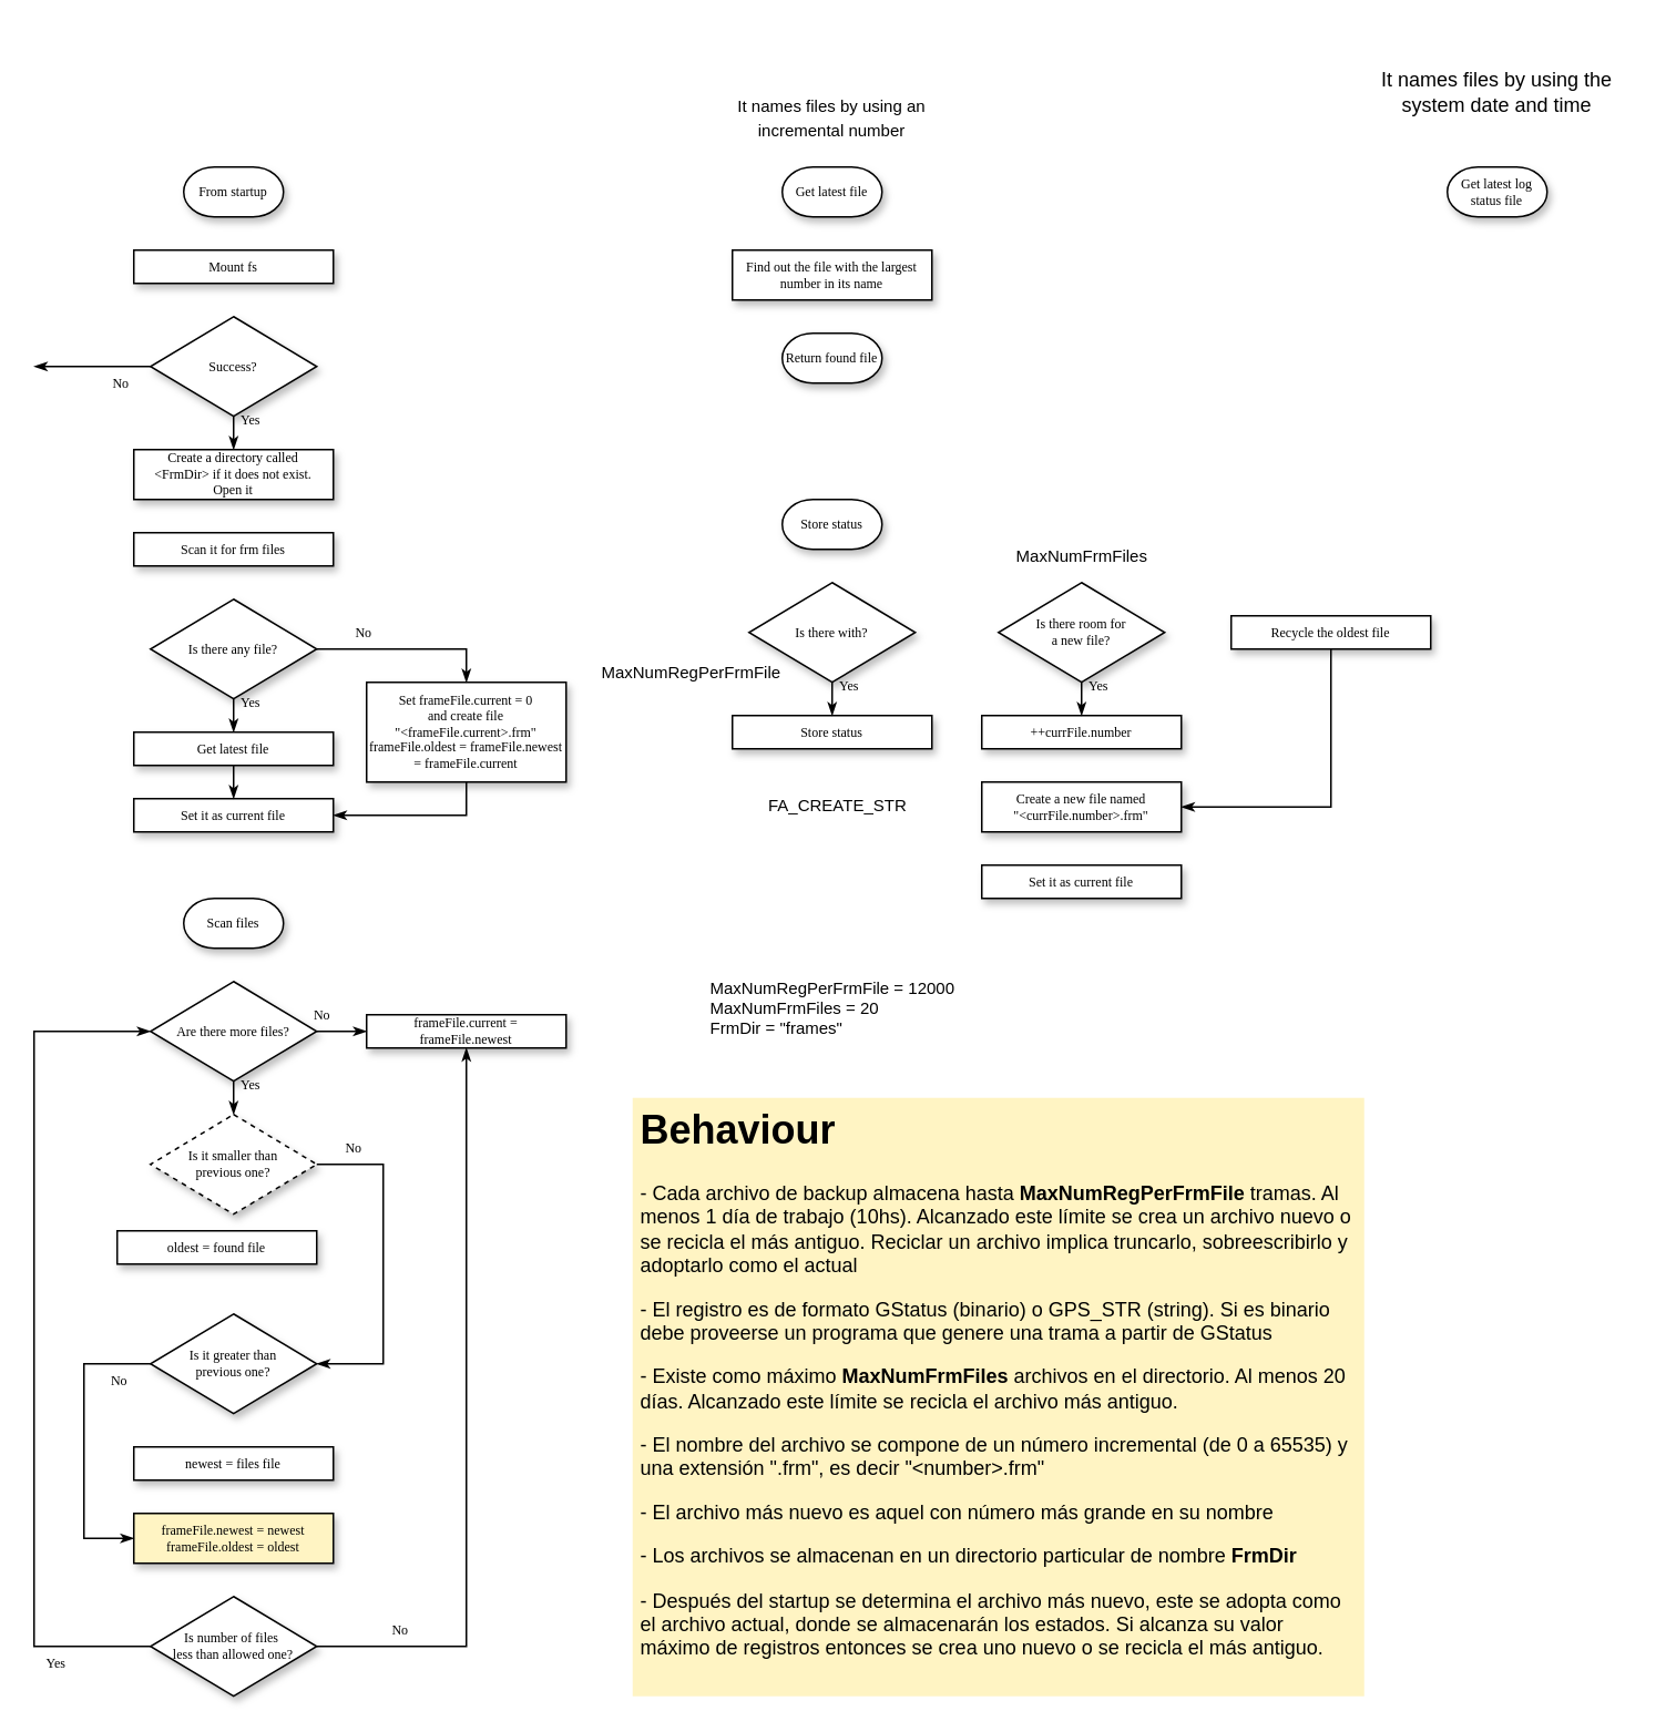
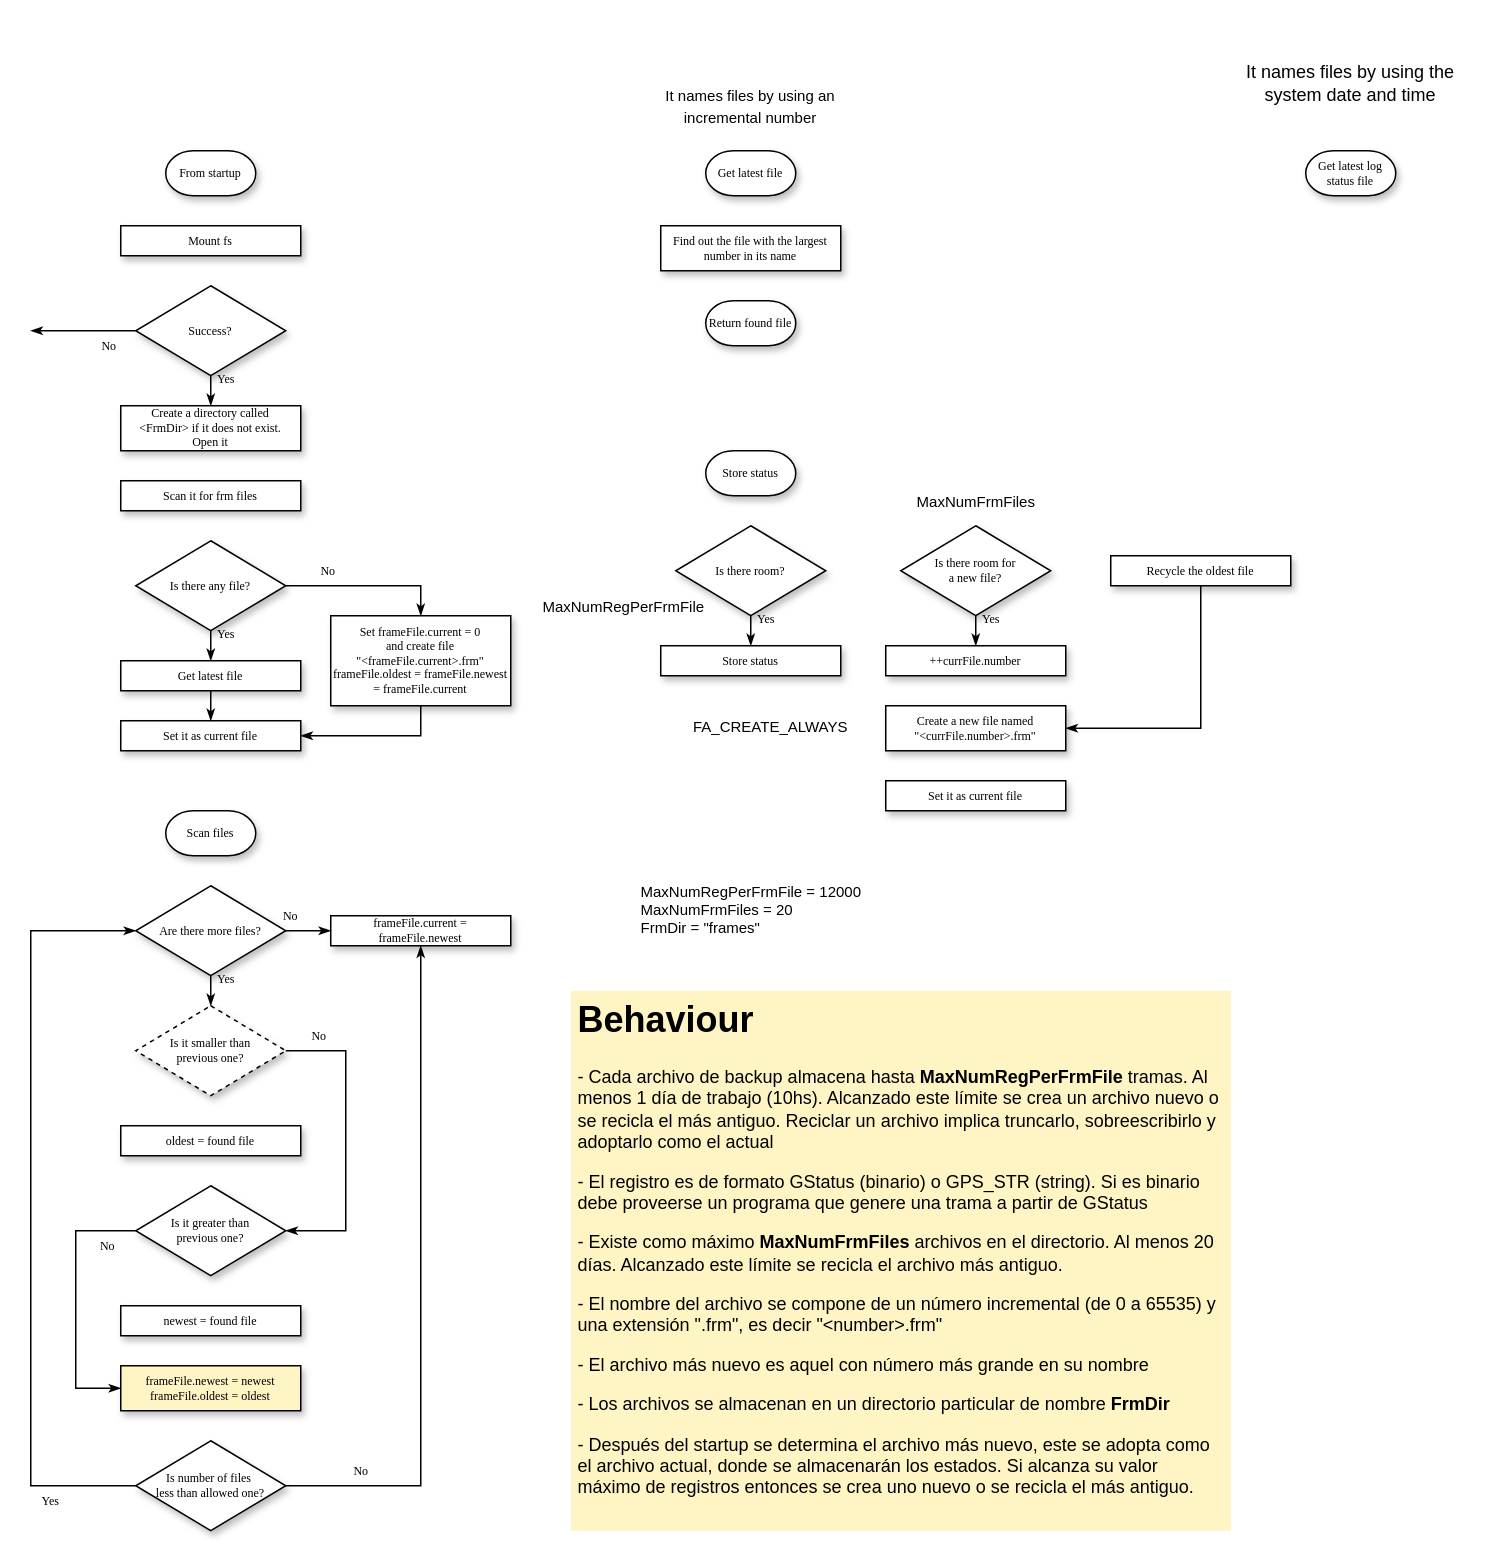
- <mxCell id="23" value="Is there with?" style="rhombus;whiteSpace=wrap;html=1;rounded=0;shadow=1;labelBackgroundColor=none;strokeWidth=1;fontFamily=Verdana;fontSize=8;align=center;" parent="1" vertex="1"><mxGeometry x="450" y="350" width="100" height="60" as="geometry" /></mxCell>
+ <mxCell id="23" value="Is there room?" style="rhombus;whiteSpace=wrap;html=1;rounded=0;shadow=1;labelBackgroundColor=none;strokeWidth=1;fontFamily=Verdana;fontSize=8;align=center;" parent="1" vertex="1"><mxGeometry x="450" y="350" width="100" height="60" as="geometry" /></mxCell>
- <mxCell id="27" value="&lt;font style=&quot;font-size: 10px&quot;&gt;FA_CREATE_STR&lt;/font&gt;" style="text;html=1;" parent="1" vertex="1"><mxGeometry x="460" y="470" width="130" height="30" as="geometry" /></mxCell>
+ <mxCell id="27" value="&lt;font style=&quot;font-size: 10px&quot;&gt;FA_CREATE_ALWAYS&lt;/font&gt;" style="text;html=1;" parent="1" vertex="1"><mxGeometry x="460" y="470" width="130" height="30" as="geometry" /></mxCell>
- <mxCell id="46" value="oldest = found file" style="whiteSpace=wrap;html=1;rounded=0;shadow=1;labelBackgroundColor=none;strokeWidth=1;fontFamily=Verdana;fontSize=8;align=center;" parent="1" vertex="1"><mxGeometry x="70" y="740" width="120" height="20" as="geometry" /></mxCell>
+ <mxCell id="46" value="oldest = found file" style="whiteSpace=wrap;html=1;rounded=0;shadow=1;labelBackgroundColor=none;strokeWidth=1;fontFamily=Verdana;fontSize=8;align=center;" parent="1" vertex="1"><mxGeometry x="80" y="750" width="120" height="20" as="geometry" /></mxCell>
- <mxCell id="48" value="newest = files file" style="whiteSpace=wrap;html=1;rounded=0;shadow=1;labelBackgroundColor=none;strokeWidth=1;fontFamily=Verdana;fontSize=8;align=center;" parent="1" vertex="1"><mxGeometry x="80" y="870" width="120" height="20" as="geometry" /></mxCell>
+ <mxCell id="48" value="newest = found file" style="whiteSpace=wrap;html=1;rounded=0;shadow=1;labelBackgroundColor=none;strokeWidth=1;fontFamily=Verdana;fontSize=8;align=center;" parent="1" vertex="1"><mxGeometry x="80" y="870" width="120" height="20" as="geometry" /></mxCell>
